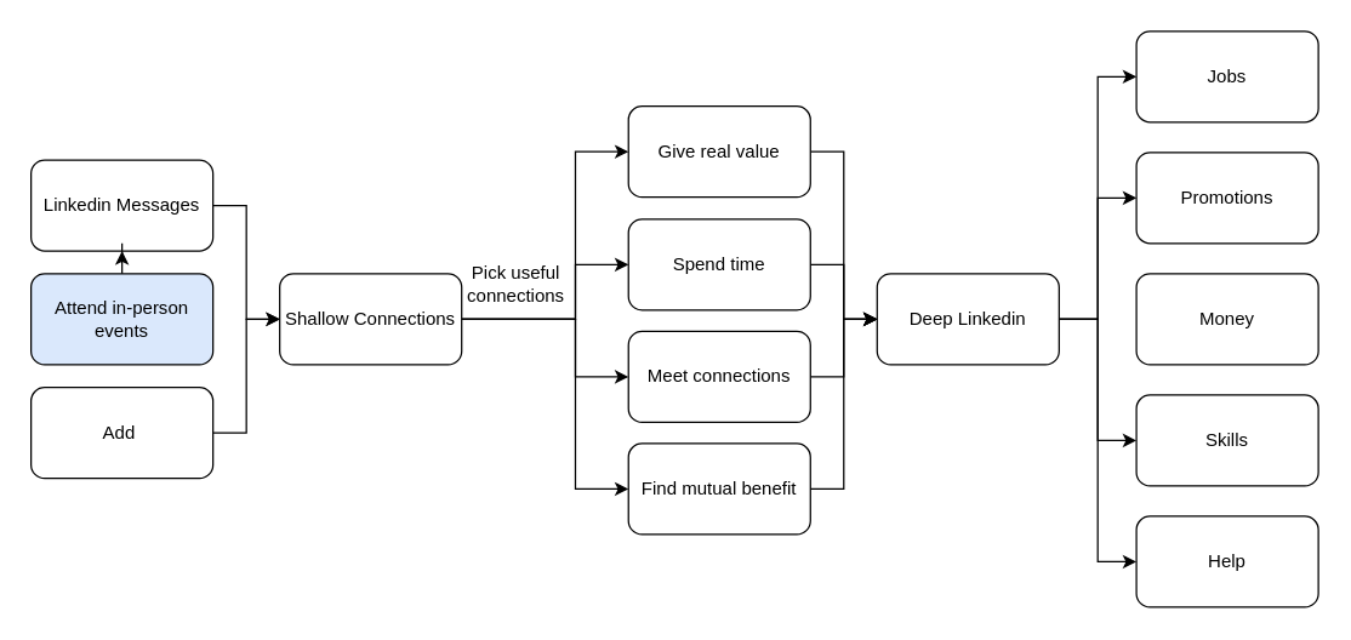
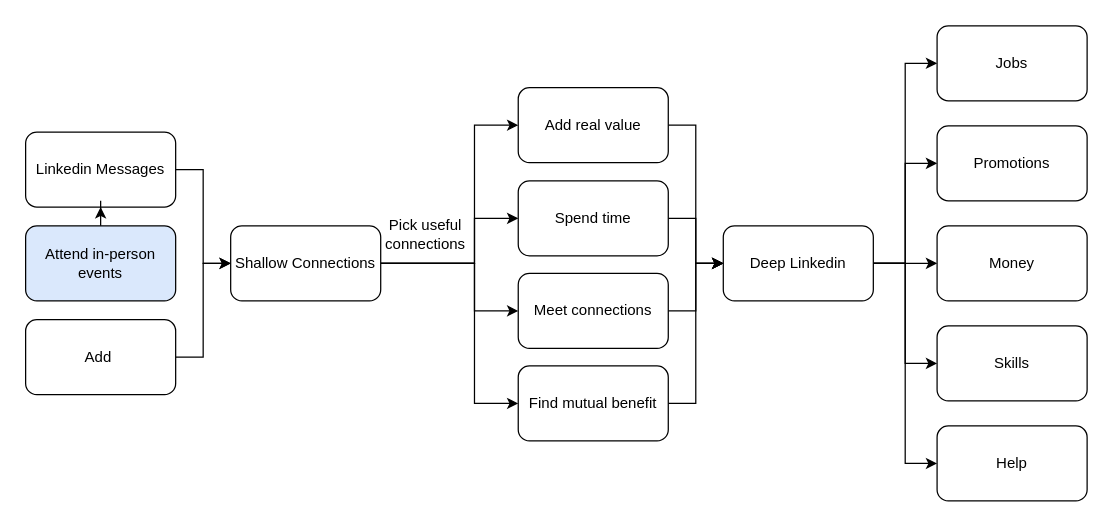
- <mxCell id="24" value="Give real value" style="rounded=1;whiteSpace=wrap;html=1;" vertex="1" parent="1"><mxGeometry x="414" y="69.5" width="120" height="60" as="geometry" /></mxCell>
+ <mxCell id="24" value="Add real value" style="rounded=1;whiteSpace=wrap;html=1;" vertex="1" parent="1"><mxGeometry x="414" y="69.5" width="120" height="60" as="geometry" /></mxCell>
+ <mxCell id="7" style="edgeStyle=orthogonalEdgeStyle;rounded=0;orthogonalLoop=1;jettySize=auto;html=1;entryX=0;entryY=0.5;entryDx=0;entryDy=0;exitX=1;exitY=0.5;exitDx=0;exitDy=0;" parent="1" source="22" target="10" edge="1"><mxGeometry relative="1" as="geometry"><mxPoint x="729" y="245" as="sourcePoint" /></mxGeometry></mxCell>
